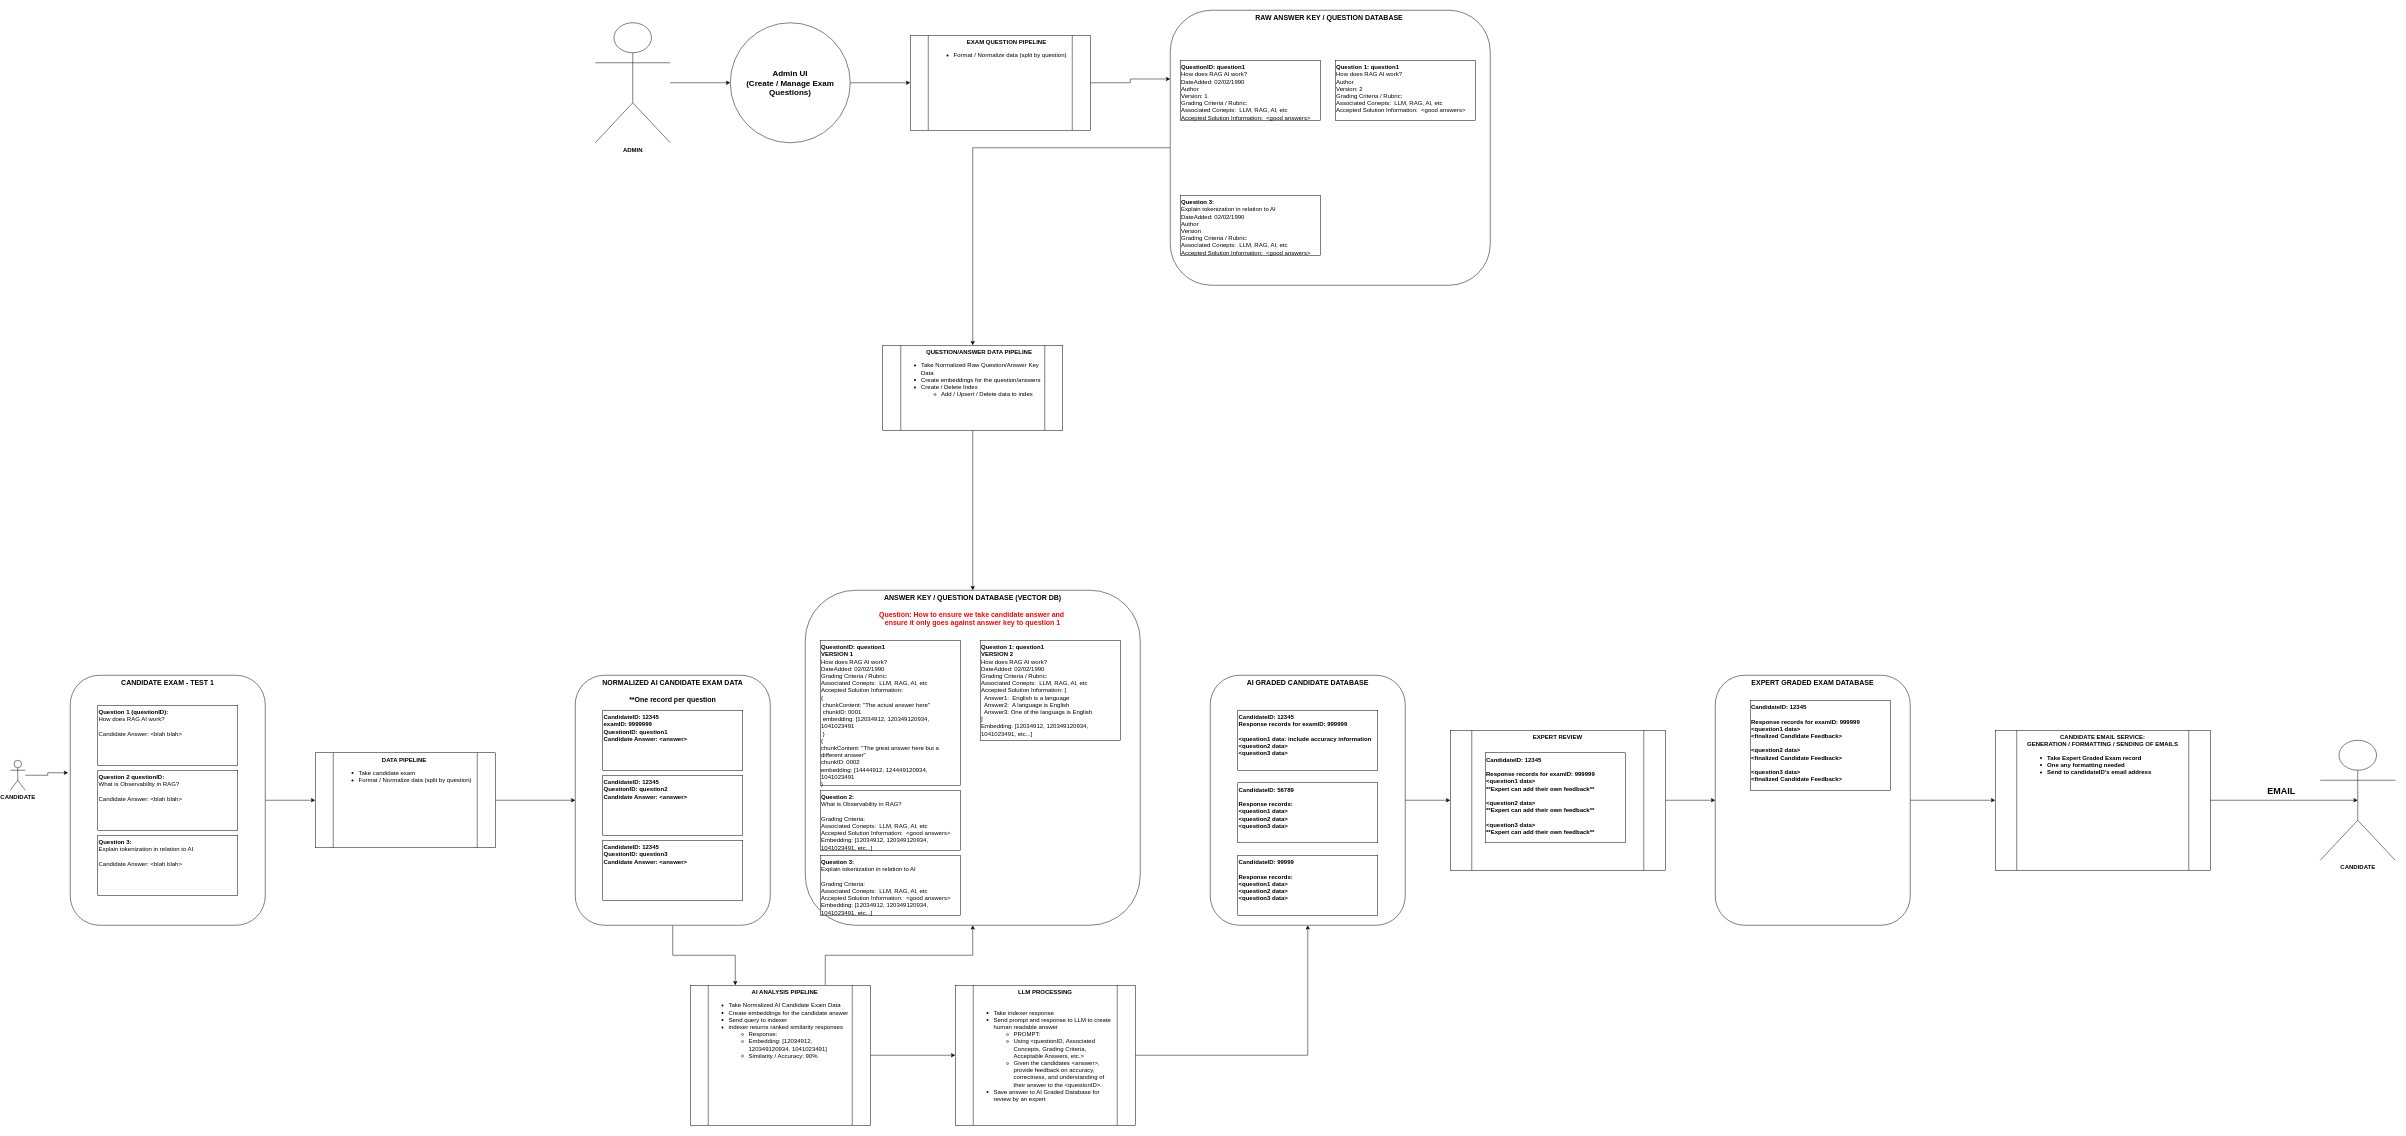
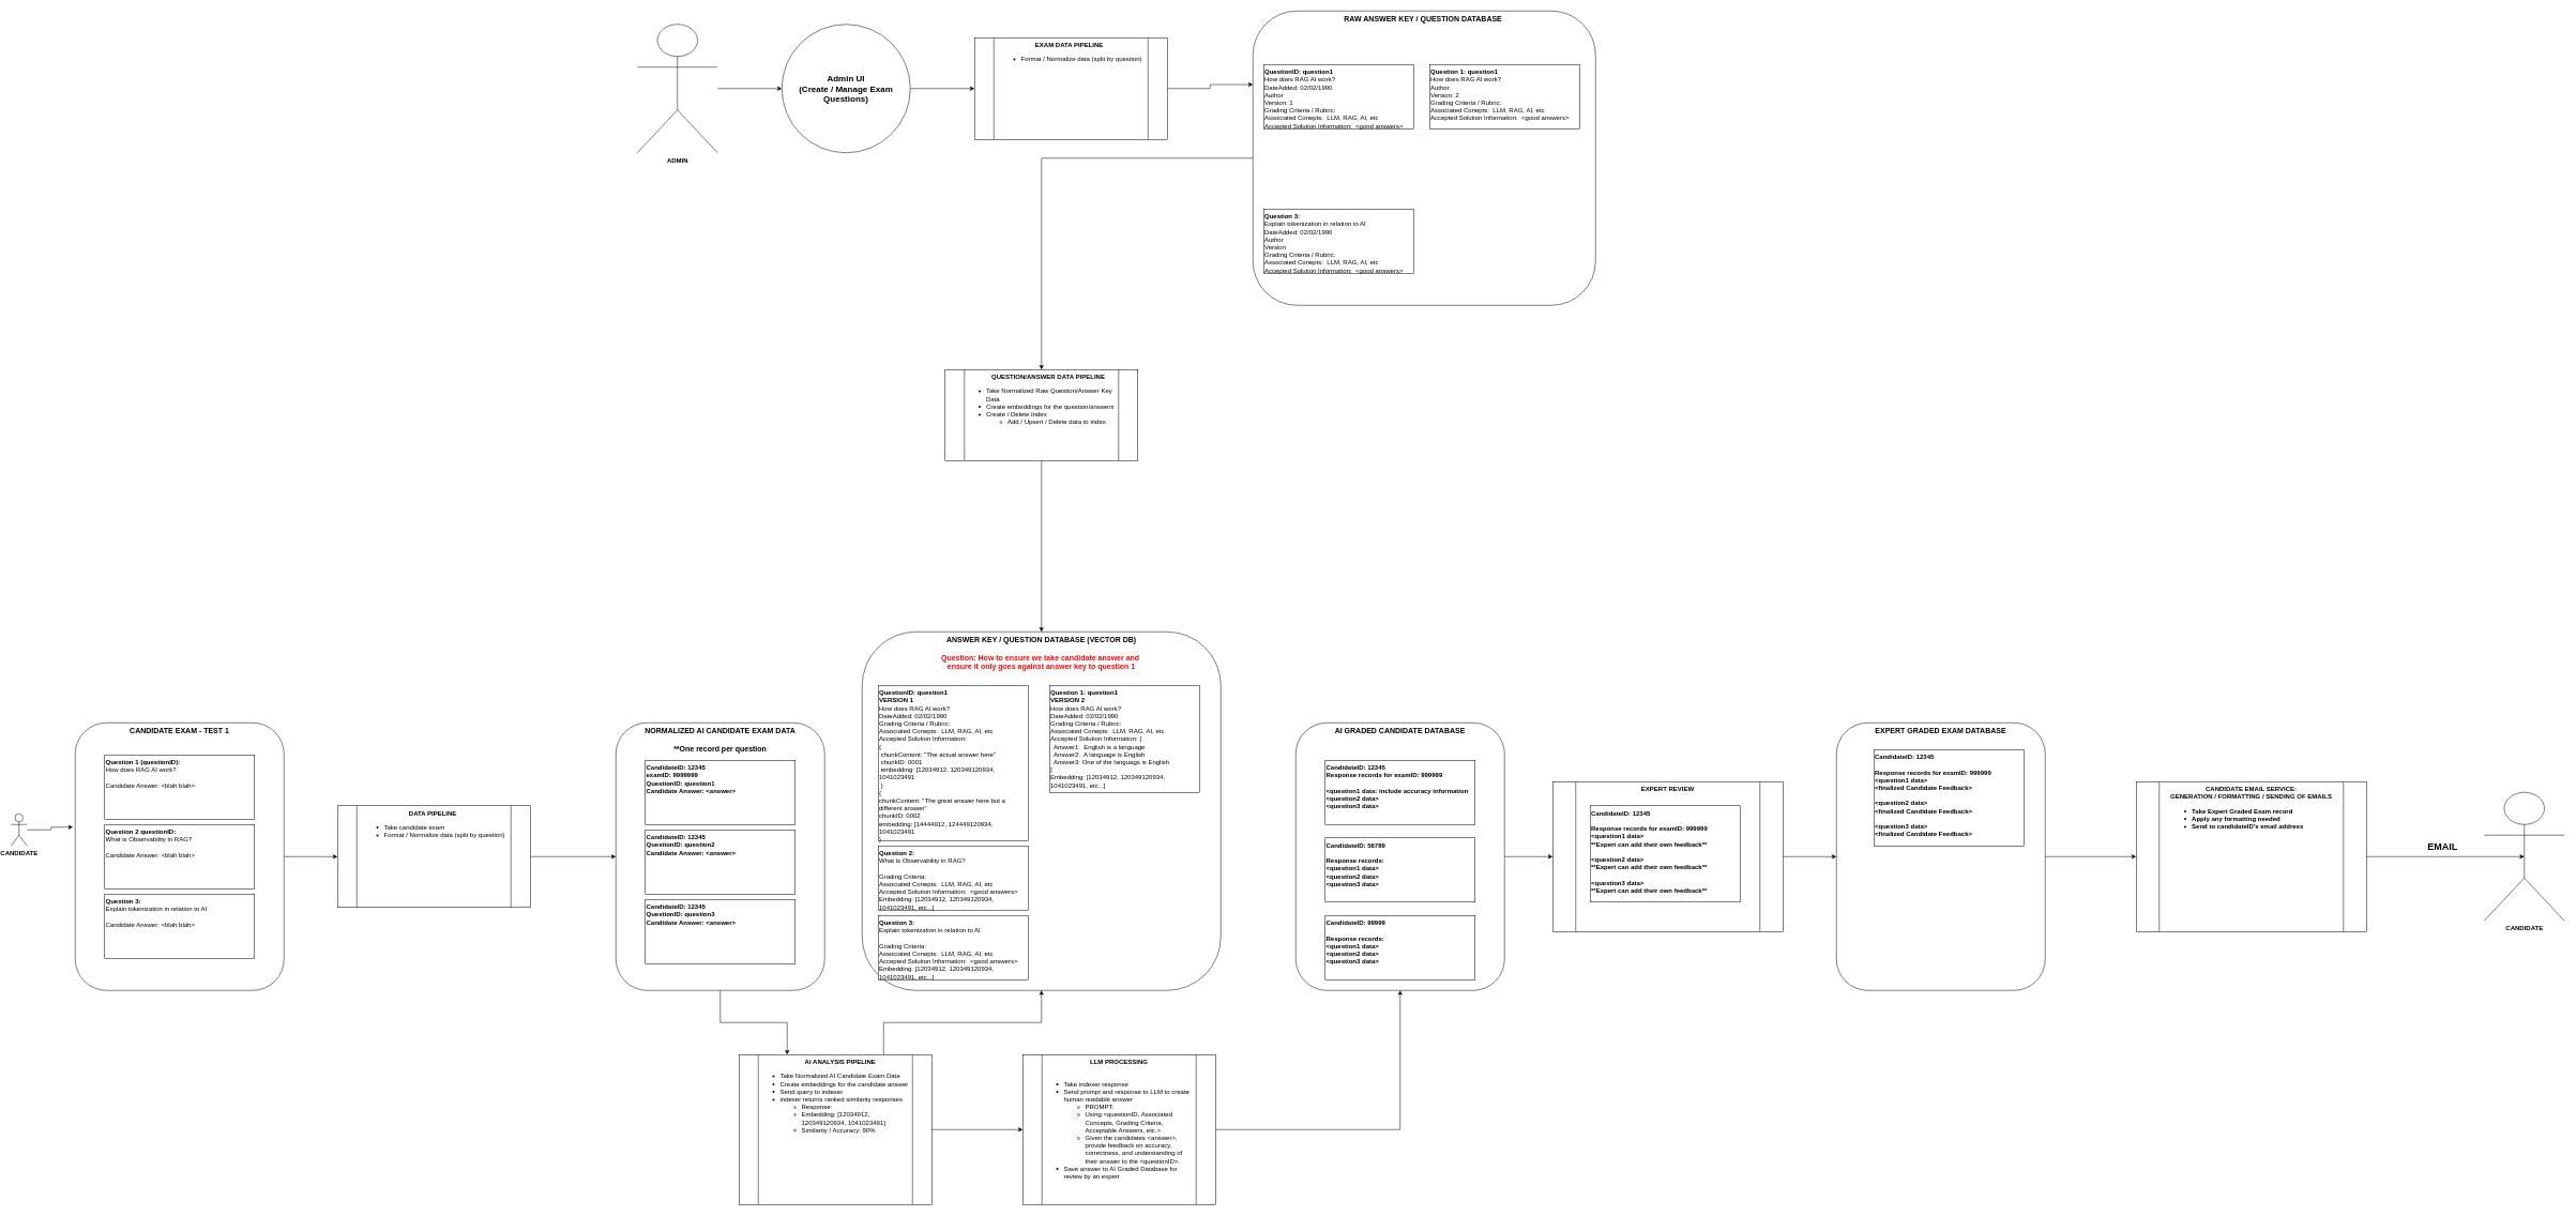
- <mxCell id="44" value="&lt;div style=&quot;text-align: left;&quot;&gt;&lt;b style=&quot;background-color: initial;&quot;&gt;&amp;nbsp; &amp;nbsp; &amp;nbsp; &amp;nbsp; &amp;nbsp; &amp;nbsp; &amp;nbsp; &amp;nbsp; &amp;nbsp; &amp;nbsp; EXAM QUESTION PIPELINE&lt;/b&gt;&lt;/div&gt;&lt;div&gt;&lt;ul&gt;&lt;li style=&quot;text-align: left;&quot;&gt;&lt;span style=&quot;background-color: initial;&quot;&gt;Format / Normalize data (split by question)&lt;/span&gt;&lt;br&gt;&lt;/li&gt;&lt;/ul&gt;&lt;/div&gt;" style="shape=process;whiteSpace=wrap;html=1;backgroundOutline=1;verticalAlign=top;align=center;" parent="1" vertex="1"><mxGeometry x="1820" y="70" width="360" height="190" as="geometry" /></mxCell>
+ <mxCell id="44" value="&lt;div style=&quot;text-align: left;&quot;&gt;&lt;b style=&quot;background-color: initial;&quot;&gt;&amp;nbsp; &amp;nbsp; &amp;nbsp; &amp;nbsp; &amp;nbsp; &amp;nbsp; &amp;nbsp; &amp;nbsp; &amp;nbsp; &amp;nbsp; EXAM DATA PIPELINE&lt;/b&gt;&lt;/div&gt;&lt;div&gt;&lt;ul&gt;&lt;li style=&quot;text-align: left;&quot;&gt;&lt;span style=&quot;background-color: initial;&quot;&gt;Format / Normalize data (split by question)&lt;/span&gt;&lt;br&gt;&lt;/li&gt;&lt;/ul&gt;&lt;/div&gt;" style="shape=process;whiteSpace=wrap;html=1;backgroundOutline=1;verticalAlign=top;align=center;" parent="1" vertex="1"><mxGeometry x="1820" y="70" width="360" height="190" as="geometry" /></mxCell>
- <mxCell id="35" value="&lt;b&gt;CANDIDATE EMAIL SERVICE:&lt;/b&gt;&lt;div&gt;&lt;b&gt;GENERATION / FORMATTING / SENDING OF EMAILS&lt;/b&gt;&lt;/div&gt;&lt;div&gt;&lt;ul&gt;&lt;li style=&quot;text-align: left;&quot;&gt;&lt;b&gt;Take Expert Graded Exam record&lt;/b&gt;&lt;/li&gt;&lt;li style=&quot;text-align: left;&quot;&gt;&lt;b&gt;One any formatting needed&lt;/b&gt;&lt;/li&gt;&lt;li style=&quot;text-align: left;&quot;&gt;&lt;b&gt;Send to candidateID's email address&lt;/b&gt;&lt;/li&gt;&lt;/ul&gt;&lt;/div&gt;" style="shape=process;whiteSpace=wrap;html=1;backgroundOutline=1;verticalAlign=top;align=center;" parent="1" vertex="1"><mxGeometry x="3990" y="1460" width="430" height="280" as="geometry" /></mxCell>
+ <mxCell id="35" value="&lt;b&gt;CANDIDATE EMAIL SERVICE:&lt;/b&gt;&lt;div&gt;&lt;b&gt;GENERATION / FORMATTING / SENDING OF EMAILS&lt;/b&gt;&lt;/div&gt;&lt;div&gt;&lt;ul&gt;&lt;li style=&quot;text-align: left;&quot;&gt;&lt;b&gt;Take Expert Graded Exam record&lt;/b&gt;&lt;/li&gt;&lt;li style=&quot;text-align: left;&quot;&gt;&lt;b&gt;Apply any formatting needed&lt;/b&gt;&lt;/li&gt;&lt;li style=&quot;text-align: left;&quot;&gt;&lt;b&gt;Send to candidateID's email address&lt;/b&gt;&lt;/li&gt;&lt;/ul&gt;&lt;/div&gt;" style="shape=process;whiteSpace=wrap;html=1;backgroundOutline=1;verticalAlign=top;align=center;" parent="1" vertex="1"><mxGeometry x="3990" y="1460" width="430" height="280" as="geometry" /></mxCell>
